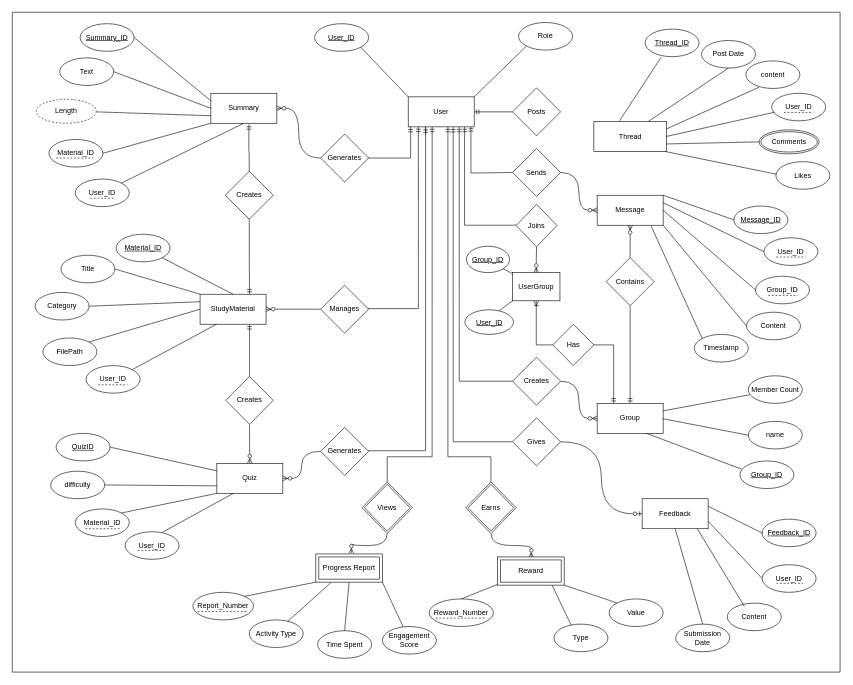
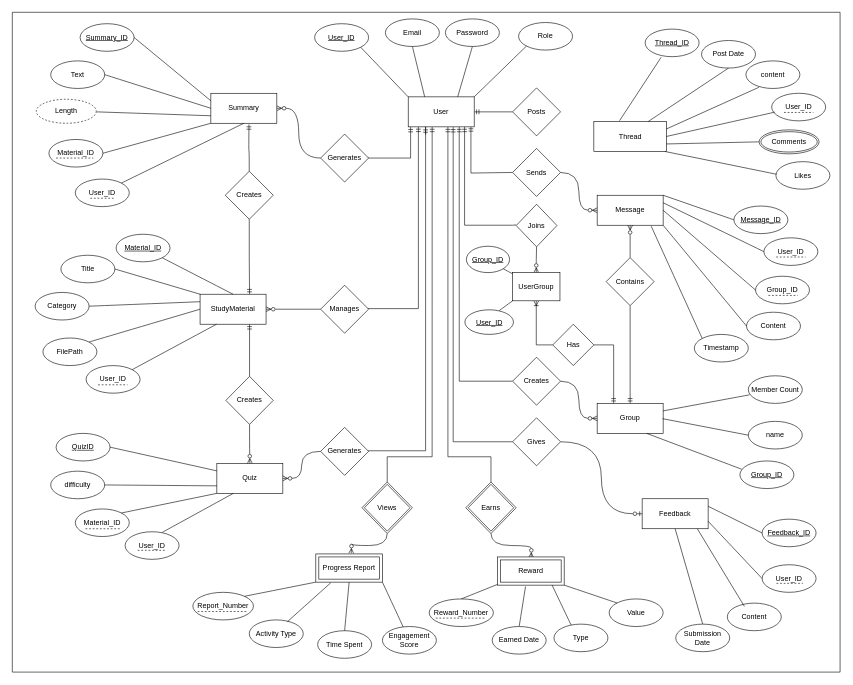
+ <mxCell id="36" value="Email" style="ellipse;whiteSpace=wrap;html=1;" parent="1" vertex="1"><mxGeometry x="642" y="31" width="90" height="46" as="geometry" /></mxCell>
+ <mxCell id="37" value="Password" style="ellipse;whiteSpace=wrap;html=1;" parent="1" vertex="1"><mxGeometry x="742" y="31" width="90" height="46" as="geometry" /></mxCell>
- <mxCell id="102" value="Text" style="ellipse;whiteSpace=wrap;html=1;" parent="1" vertex="1"><mxGeometry x="99" y="96" width="90" height="46" as="geometry" /></mxCell>
+ <mxCell id="102" value="Text" style="ellipse;whiteSpace=wrap;html=1;" parent="1" vertex="1"><mxGeometry x="84" y="101" width="90" height="46" as="geometry" /></mxCell>
+ <mxCell id="39" value="" style="endArrow=none;html=1;rounded=0;curved=1;exitX=0.5;exitY=1;exitDx=0;exitDy=0;entryX=0.25;entryY=0;entryDx=0;entryDy=0;" parent="1" source="36" target="10" edge="1"><mxGeometry width="50" height="50" relative="1" as="geometry"><mxPoint x="699" y="100" as="sourcePoint" /><mxPoint y="141" as="targetPoint" x="720" /></mxGeometry></mxCell>
+ <mxCell id="40" value="" style="endArrow=none;html=1;rounded=0;curved=1;exitX=0.5;exitY=1;exitDx=0;exitDy=0;entryX=0.75;entryY=0;entryDx=0;entryDy=0;" parent="1" source="37" target="10" edge="1"><mxGeometry width="50" height="50" relative="1" as="geometry"><mxPoint x="750.9" y="75.35" as="sourcePoint" /><mxPoint x="750" y="141" as="targetPoint" /></mxGeometry></mxCell>
+ <mxCell id="80" value="" style="endArrow=none;html=1;rounded=0;curved=1;exitX=0.5;exitY=0;exitDx=0;exitDy=0;entryX=0.42;entryY=1.046;entryDx=0;entryDy=0;entryPerimeter=0;" parent="1" source="81" target="132" edge="1"><mxGeometry width="50" height="50" relative="1" as="geometry"><mxPoint x="735" y="1000" as="sourcePoint" /><mxPoint x="881" y="971" as="targetPoint" /></mxGeometry></mxCell>
+ <mxCell id="81" value="Earned Date" style="ellipse;whiteSpace=wrap;html=1;" parent="1" vertex="1"><mxGeometry x="820" y="1044" width="90" height="46" as="geometry" /></mxCell>
